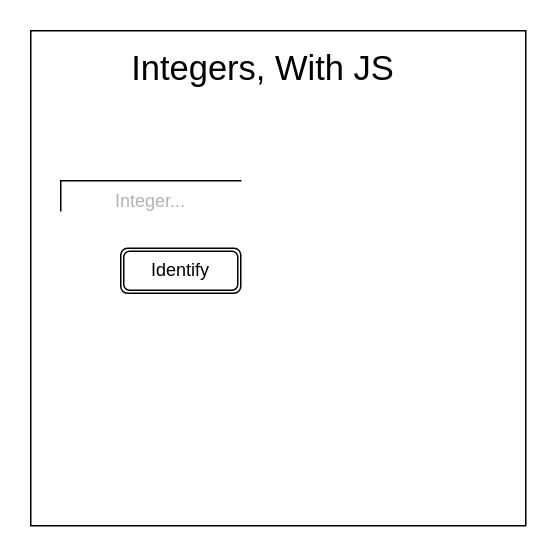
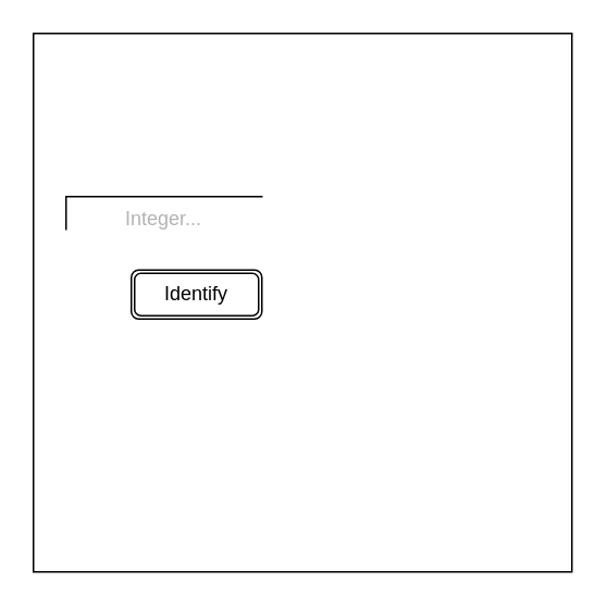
- <mxCell id="3" value="&lt;font style=&quot;font-size: 23px&quot;&gt;Integers, With JS&lt;/font&gt;" style="text;html=1;strokeColor=none;fillColor=none;align=center;verticalAlign=middle;whiteSpace=wrap;rounded=0;" vertex="1" parent="1"><mxGeometry x="70" y="30" width="210" height="30" as="geometry" /></mxCell>
